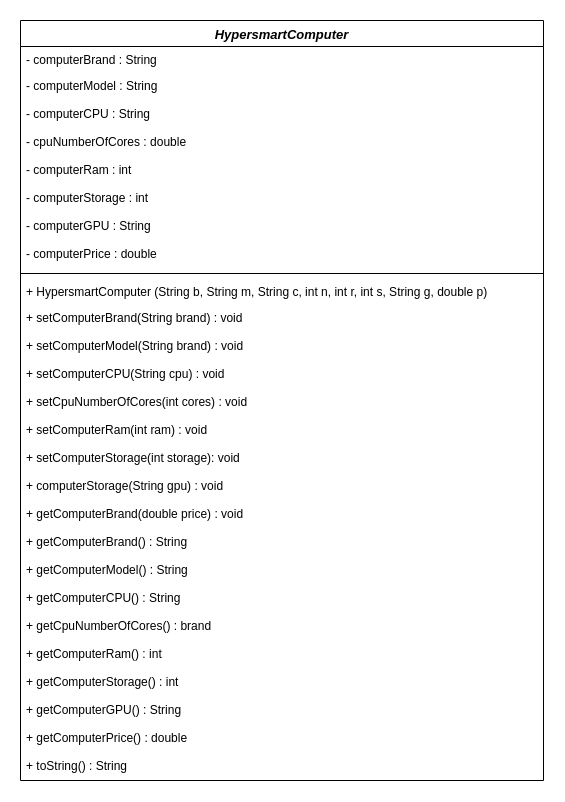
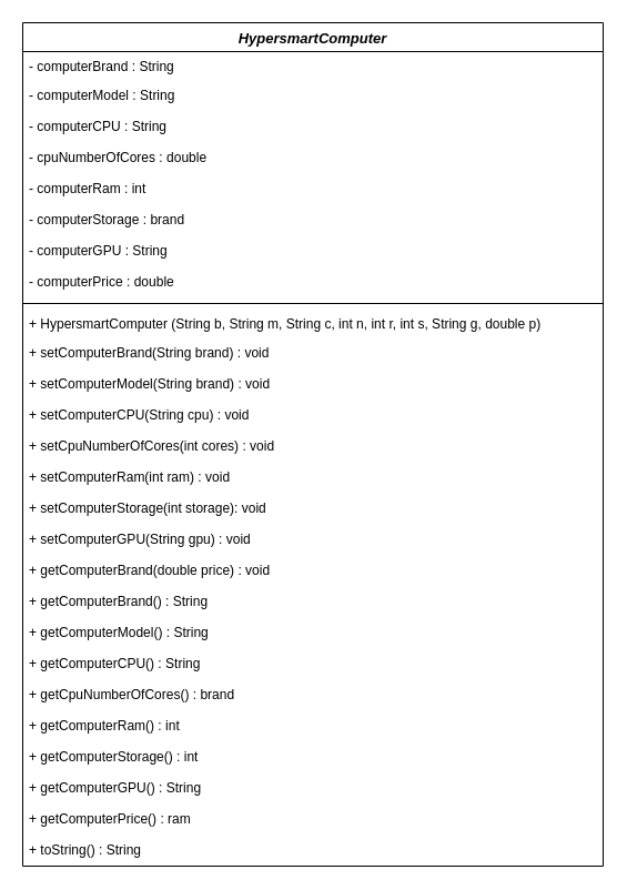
- <mxCell id="8" value="- computerStorage : int" style="text;align=left;verticalAlign=top;spacingLeft=4;spacingRight=4;overflow=hidden;rotatable=0;points=[[0,0.5],[1,0.5]];portConstraint=eastwest;rounded=0;shadow=0;html=0;" parent="2" vertex="1"><mxGeometry y="164" width="523" height="28" as="geometry" /></mxCell>
+ <mxCell id="8" value="- computerStorage : brand" style="text;align=left;verticalAlign=top;spacingLeft=4;spacingRight=4;overflow=hidden;rotatable=0;points=[[0,0.5],[1,0.5]];portConstraint=eastwest;rounded=0;shadow=0;html=0;" parent="2" vertex="1"><mxGeometry y="164" width="523" height="28" as="geometry" /></mxCell>
- <mxCell id="19" value="+ computerStorage(String gpu) : void" style="text;align=left;verticalAlign=top;spacingLeft=4;spacingRight=4;overflow=hidden;rotatable=0;points=[[0,0.5],[1,0.5]];portConstraint=eastwest;rounded=0;shadow=0;html=0;" parent="2" vertex="1"><mxGeometry y="452" width="523" height="28" as="geometry" /></mxCell>
+ <mxCell id="19" value="+ setComputerGPU(String gpu) : void" style="text;align=left;verticalAlign=top;spacingLeft=4;spacingRight=4;overflow=hidden;rotatable=0;points=[[0,0.5],[1,0.5]];portConstraint=eastwest;rounded=0;shadow=0;html=0;" parent="2" vertex="1"><mxGeometry y="452" width="523" height="28" as="geometry" /></mxCell>
- <mxCell id="28" value="+ getComputerPrice() : double" style="text;align=left;verticalAlign=top;spacingLeft=4;spacingRight=4;overflow=hidden;rotatable=0;points=[[0,0.5],[1,0.5]];portConstraint=eastwest;rounded=0;shadow=0;html=0;" parent="2" vertex="1"><mxGeometry y="704" width="523" height="28" as="geometry" /></mxCell>
+ <mxCell id="28" value="+ getComputerPrice() : ram" style="text;align=left;verticalAlign=top;spacingLeft=4;spacingRight=4;overflow=hidden;rotatable=0;points=[[0,0.5],[1,0.5]];portConstraint=eastwest;rounded=0;shadow=0;html=0;" parent="2" vertex="1"><mxGeometry y="704" width="523" height="28" as="geometry" /></mxCell>
